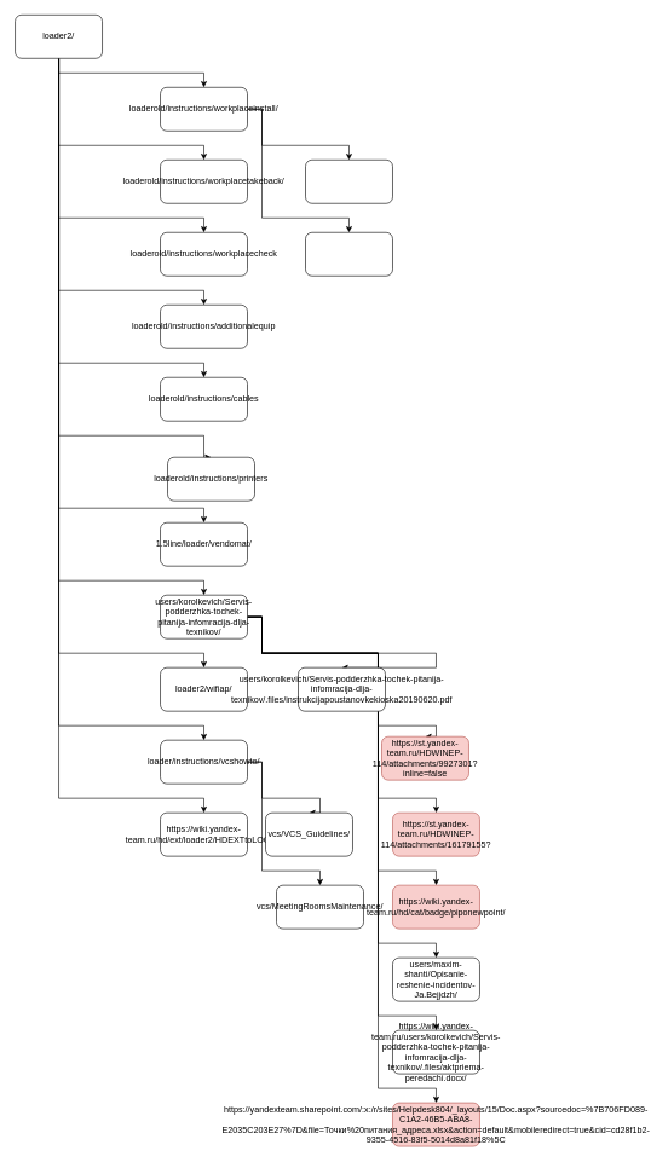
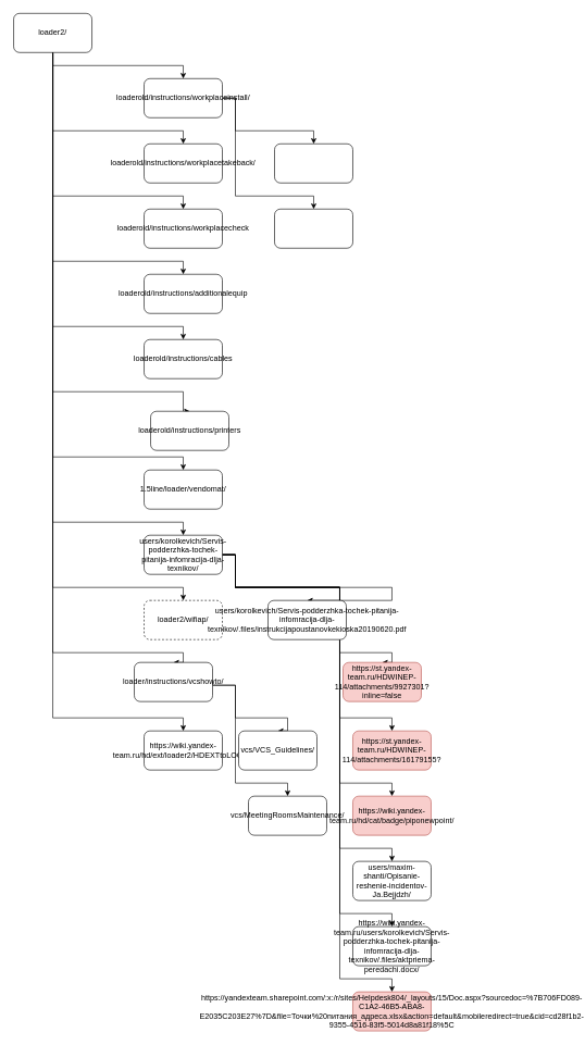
- <mxCell id="31" value="loader2/wifiap/" style="whiteSpace=wrap;html=1;rounded=1;" parent="1" vertex="1"><mxGeometry x="220" y="920" width="120" height="60" as="geometry" /></mxCell>
+ <mxCell id="31" value="loader2/wifiap/" style="whiteSpace=wrap;html=1;rounded=1;dashed=1;" parent="1" vertex="1"><mxGeometry x="220" y="920" width="120" height="60" as="geometry" /></mxCell>
- <mxCell id="34" value="loader/instructions/vcshowto/" style="whiteSpace=wrap;html=1;rounded=1;" parent="1" vertex="1"><mxGeometry x="220" y="1020" width="120" height="60" as="geometry" /></mxCell>
+ <mxCell id="34" value="loader/instructions/vcshowto/" style="whiteSpace=wrap;html=1;rounded=1;" parent="1" vertex="1"><mxGeometry x="205" y="1015" width="120" height="60" as="geometry" /></mxCell>
